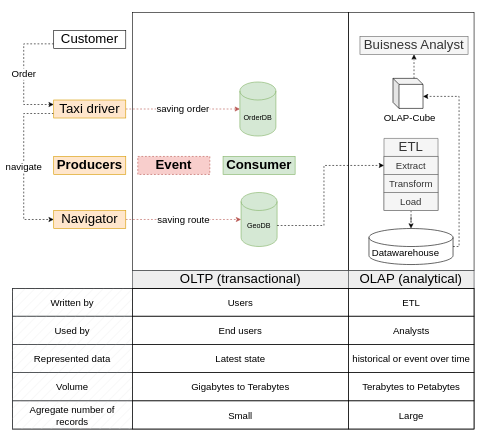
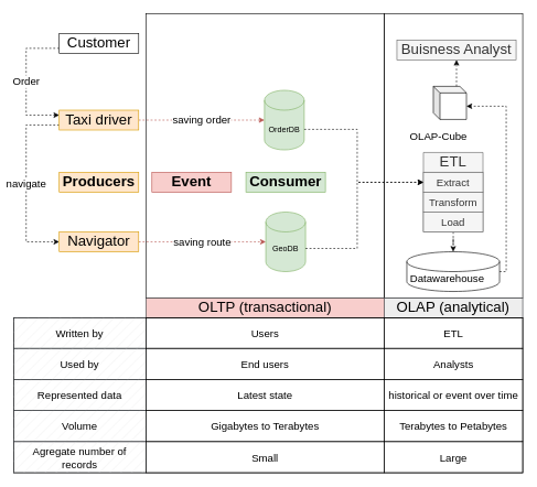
+ <mxCell id="31" style="edgeStyle=orthogonalEdgeStyle;rounded=0;orthogonalLoop=1;jettySize=auto;html=1;entryX=0;entryY=0.5;entryDx=0;entryDy=0;dashed=1;" parent="1" source="17" target="22" edge="1"><mxGeometry relative="1" as="geometry"><Array as="points"><mxPoint x="538.95" y="195" /><mxPoint x="538.95" y="275" /></Array></mxGeometry></mxCell>
- <mxCell id="33" value="&lt;font style=&quot;font-size: 16px;&quot;&gt;OLAP-Cube&lt;/font&gt;" style="text;html=1;strokeColor=none;fillColor=none;align=center;verticalAlign=middle;whiteSpace=wrap;rounded=0;" parent="1" vertex="1"><mxGeometry x="635" y="180" width="93.95" height="30" as="geometry" /></mxCell>
+ <mxCell id="33" value="&lt;font style=&quot;font-size: 16px;&quot;&gt;OLAP-Cube&lt;/font&gt;" style="text;html=1;strokeColor=none;fillColor=none;align=center;verticalAlign=middle;whiteSpace=wrap;rounded=0;" parent="1" vertex="1"><mxGeometry x="615" y="190" width="93.95" height="30" as="geometry" /></mxCell>
- <mxCell id="25" value="&lt;font style=&quot;font-size: 22px;&quot;&gt;&lt;b&gt;Event&lt;/b&gt;&lt;/font&gt;" style="rounded=0;whiteSpace=wrap;html=1;fillColor=#f8cecc;strokeColor=#b85450;dashed=1;" parent="1" vertex="1"><mxGeometry x="228.95" y="260" width="120" height="30" as="geometry" /></mxCell>
+ <mxCell id="25" value="&lt;font style=&quot;font-size: 22px;&quot;&gt;&lt;b&gt;Event&lt;/b&gt;&lt;/font&gt;" style="rounded=0;whiteSpace=wrap;html=1;fillColor=#f8cecc;strokeColor=#b85450;" parent="1" vertex="1"><mxGeometry x="228.95" y="260" width="120" height="30" as="geometry" /></mxCell>
- <mxCell id="36" value="&lt;font style=&quot;font-size: 22px;&quot;&gt;OLTP (transactional)&lt;/font&gt;" style="rounded=0;whiteSpace=wrap;html=1;fillColor=#eeeeee;strokeColor=#36393d;" parent="1" vertex="1"><mxGeometry x="220" y="450" width="360" height="30" as="geometry" /></mxCell>
+ <mxCell id="36" value="&lt;font style=&quot;font-size: 22px;&quot;&gt;OLTP (transactional)&lt;/font&gt;" style="rounded=0;whiteSpace=wrap;html=1;fillColor=#f8cecc;strokeColor=#36393d;" parent="1" vertex="1"><mxGeometry x="220" y="450" width="360" height="30" as="geometry" /></mxCell>
